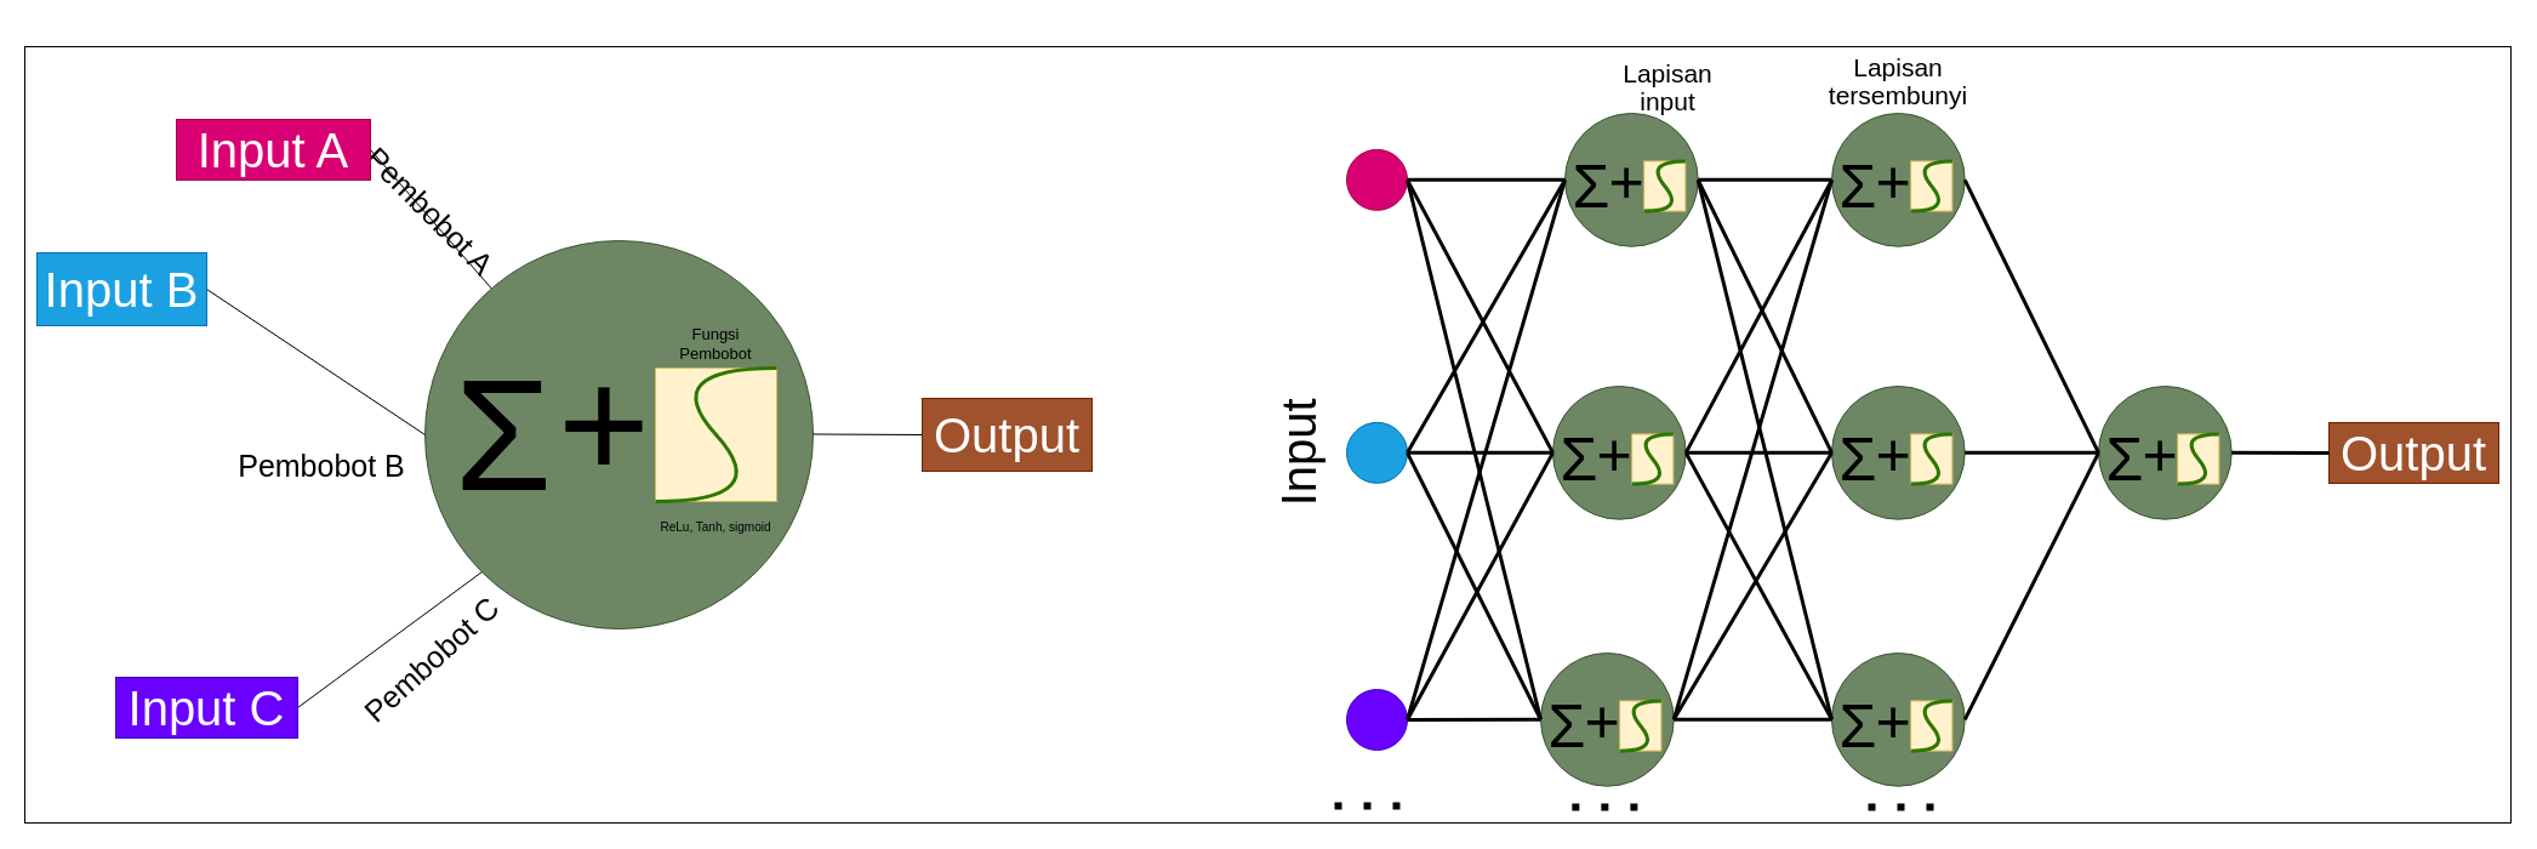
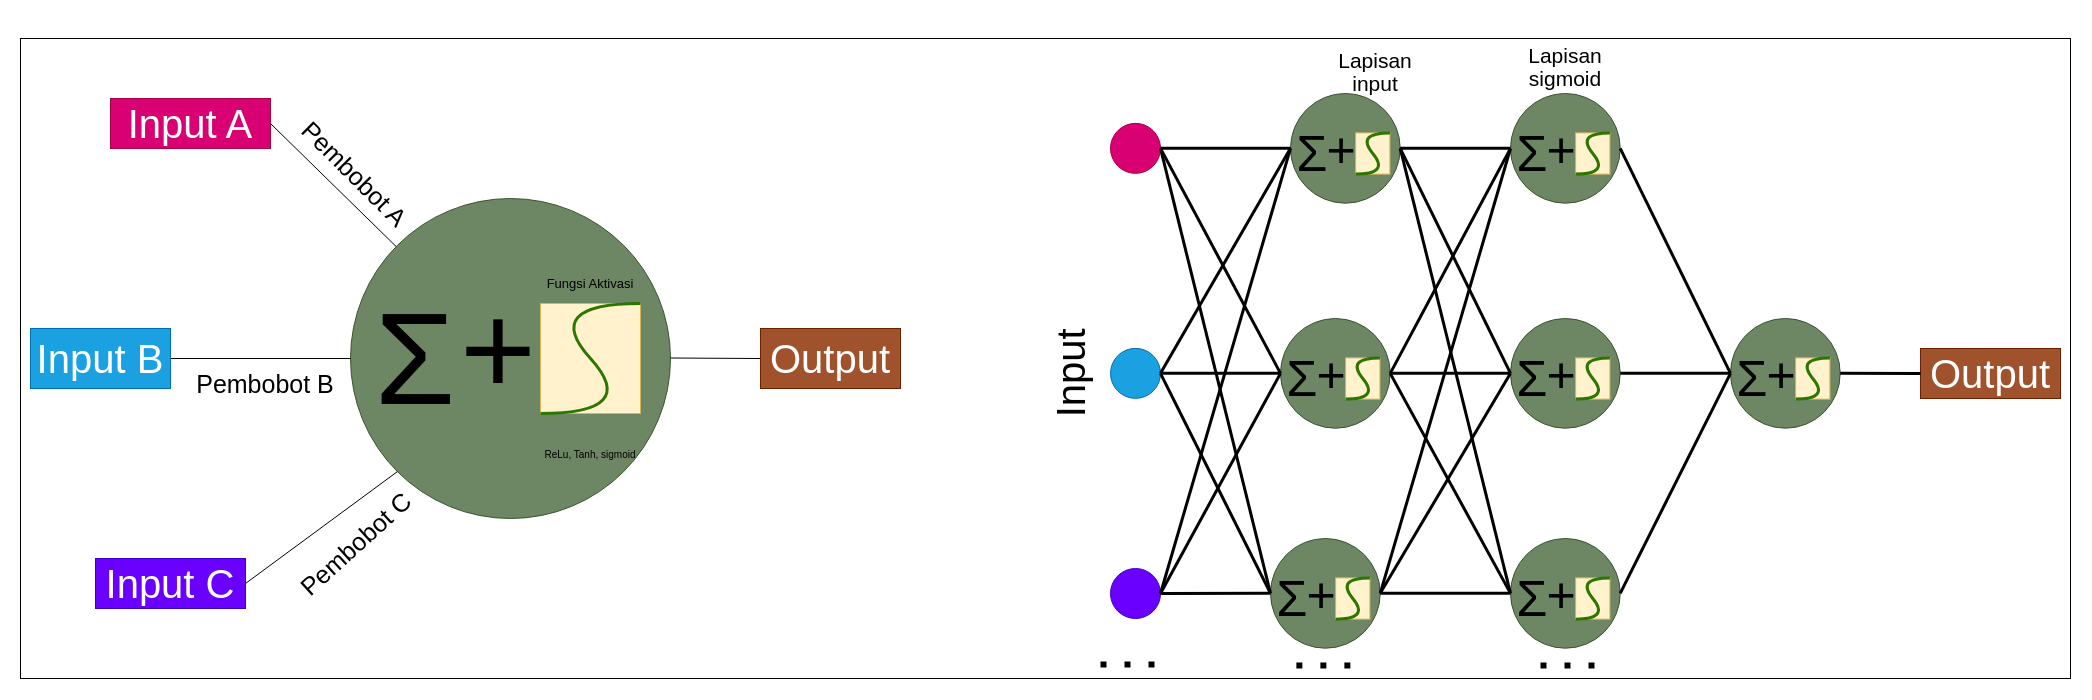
- <mxCell id="92" value="&lt;p style=&quot;line-height: 40%;&quot;&gt;&lt;font style=&quot;font-size: 21px;&quot;&gt;Lapisan&lt;br&gt;&lt;/font&gt;&lt;span style=&quot;font-size: 21px;&quot;&gt;tersembunyi&lt;/span&gt;&lt;/p&gt;" style="text;html=1;strokeColor=none;fillColor=none;align=center;verticalAlign=middle;whiteSpace=wrap;rounded=0;shadow=0;fontSize=40;" vertex="1" parent="1"><mxGeometry x="1494.86" y="30" width="140" height="30" as="geometry" /></mxCell>
+ <mxCell id="92" value="&lt;p style=&quot;line-height: 40%;&quot;&gt;&lt;font style=&quot;font-size: 21px;&quot;&gt;Lapisan&lt;br&gt;&lt;/font&gt;&lt;span style=&quot;font-size: 21px;&quot;&gt;sigmoid&lt;/span&gt;&lt;/p&gt;" style="text;html=1;strokeColor=none;fillColor=none;align=center;verticalAlign=middle;whiteSpace=wrap;rounded=0;shadow=0;fontSize=40;" vertex="1" parent="1"><mxGeometry x="1494.86" y="30" width="140" height="30" as="geometry" /></mxCell>
- <mxCell id="11" value="Input A" style="text;html=1;strokeColor=#A50040;fillColor=#d80073;align=center;verticalAlign=middle;whiteSpace=wrap;rounded=0;shadow=0;fontSize=40;fontColor=#ffffff;" vertex="1" parent="1"><mxGeometry x="145" y="80" width="160" height="50" as="geometry" /></mxCell>
+ <mxCell id="11" value="Input A" style="text;html=1;strokeColor=#A50040;fillColor=#d80073;align=center;verticalAlign=middle;whiteSpace=wrap;rounded=0;shadow=0;fontSize=40;fontColor=#ffffff;" vertex="1" parent="1"><mxGeometry x="110" y="80" width="160" height="50" as="geometry" /></mxCell>
- <mxCell id="12" value="Input B" style="text;html=1;strokeColor=#006EAF;fillColor=#1ba1e2;align=center;verticalAlign=middle;whiteSpace=wrap;rounded=0;shadow=0;fontSize=40;fontColor=#ffffff;" vertex="1" parent="1"><mxGeometry x="30" y="190" width="140" height="60" as="geometry" /></mxCell>
+ <mxCell id="12" value="Input B" style="text;html=1;strokeColor=#006EAF;fillColor=#1ba1e2;align=center;verticalAlign=middle;whiteSpace=wrap;rounded=0;shadow=0;fontSize=40;fontColor=#ffffff;" vertex="1" parent="1"><mxGeometry x="30" y="310" width="140" height="60" as="geometry" /></mxCell>
- <mxCell id="19" value="&lt;font style=&quot;font-size: 13px;&quot;&gt;Fungsi Pembobot&lt;/font&gt;" style="text;html=1;strokeColor=none;fillColor=none;align=center;verticalAlign=middle;whiteSpace=wrap;rounded=0;shadow=0;fontSize=13;" vertex="1" parent="1"><mxGeometry x="540" y="250" width="100" height="30" as="geometry" /></mxCell>
+ <mxCell id="19" value="&lt;font style=&quot;font-size: 13px;&quot;&gt;Fungsi Aktivasi&lt;/font&gt;" style="text;html=1;strokeColor=none;fillColor=none;align=center;verticalAlign=middle;whiteSpace=wrap;rounded=0;shadow=0;fontSize=13;" vertex="1" parent="1"><mxGeometry x="540" y="250" width="100" height="30" as="geometry" /></mxCell>
- <mxCell id="20" value="&lt;font style=&quot;font-size: 10px;&quot;&gt;ReLu, Tanh, sigmoid&lt;/font&gt;" style="text;html=1;strokeColor=none;fillColor=none;align=center;verticalAlign=middle;whiteSpace=wrap;rounded=0;shadow=0;fontSize=13;" vertex="1" parent="1"><mxGeometry x="540" y="400" width="100" height="30" as="geometry" /></mxCell>
+ <mxCell id="20" value="&lt;font style=&quot;font-size: 10px;&quot;&gt;ReLu, Tanh, sigmoid&lt;/font&gt;" style="text;html=1;strokeColor=none;fillColor=none;align=center;verticalAlign=middle;whiteSpace=wrap;rounded=0;shadow=0;fontSize=13;" vertex="1" parent="1"><mxGeometry x="540" y="420" width="100" height="30" as="geometry" /></mxCell>
